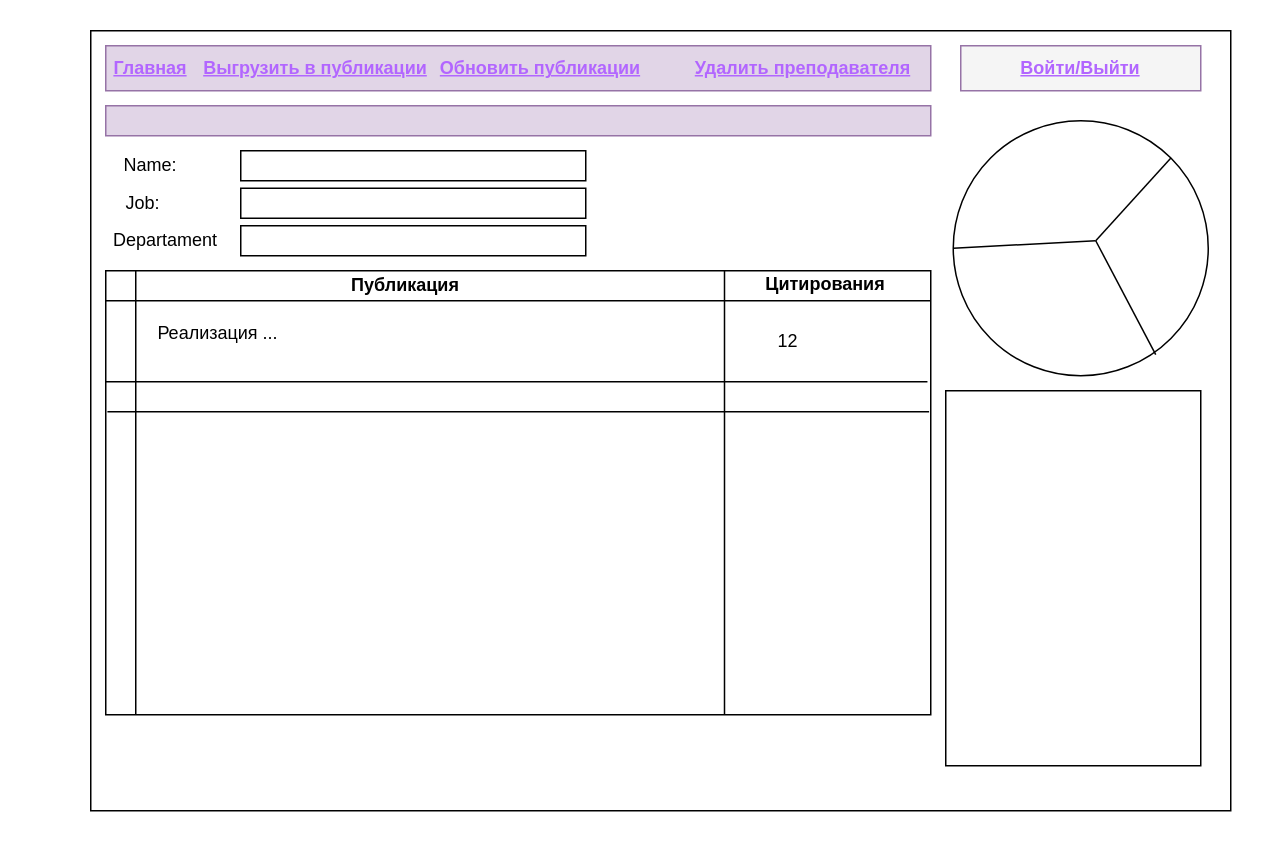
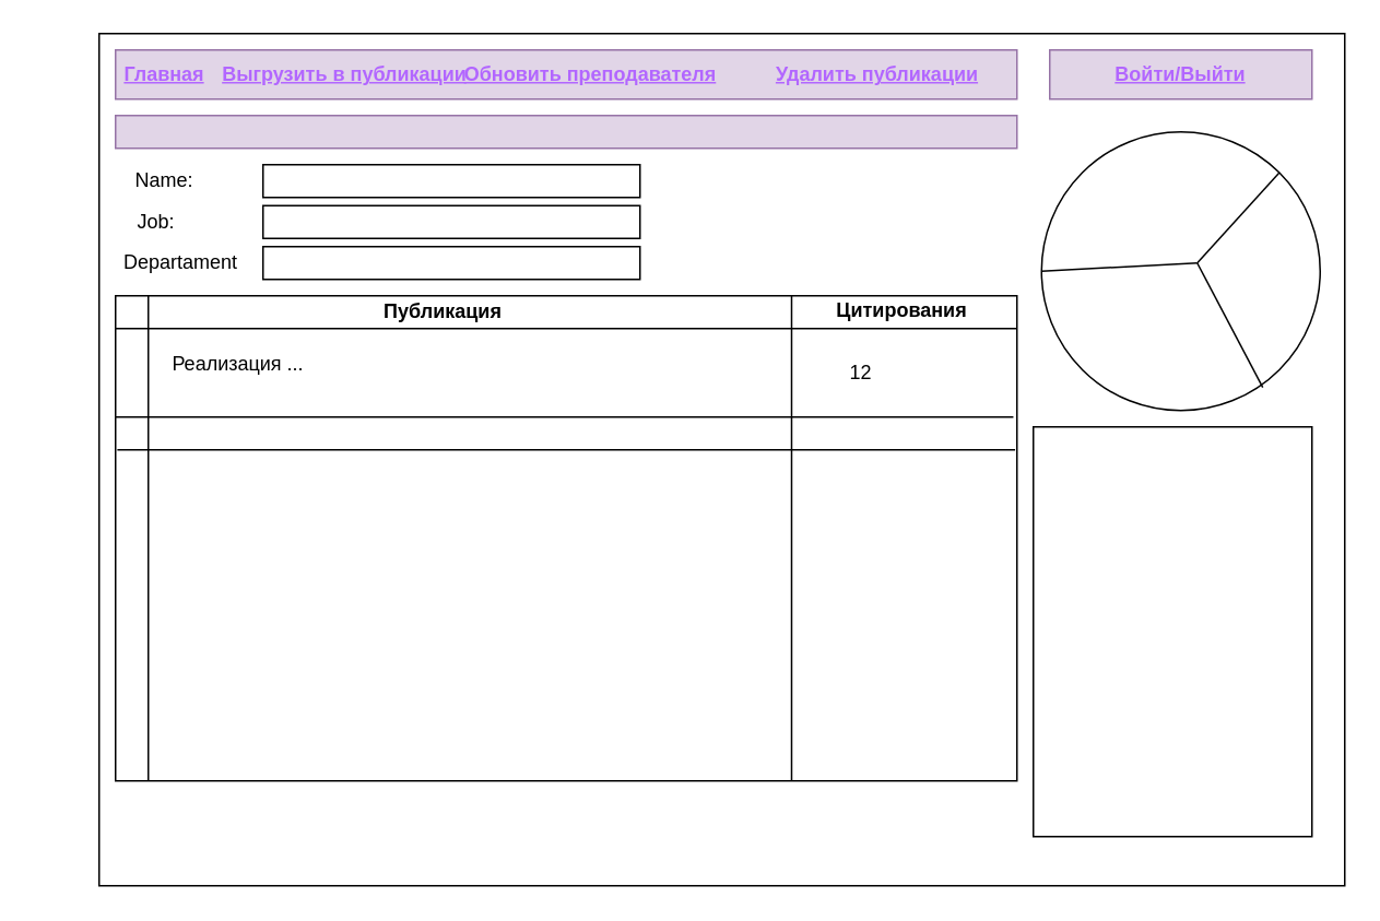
- <mxCell id="23" value="Обновить публикации" style="text;html=1;align=center;verticalAlign=middle;whiteSpace=wrap;rounded=0;fontStyle=5;fontColor=#B266FF;" vertex="1" parent="1"><mxGeometry x="230" y="30" width="260" height="30" as="geometry" /></mxCell>
+ <mxCell id="23" value="Обновить преподавателя" style="text;html=1;align=center;verticalAlign=middle;whiteSpace=wrap;rounded=0;fontStyle=5;fontColor=#B266FF;" vertex="1" parent="1"><mxGeometry x="230" y="30" width="260" height="30" as="geometry" /></mxCell>
- <mxCell id="19" value="Удалить преподавателя" style="text;html=1;align=center;verticalAlign=middle;whiteSpace=wrap;rounded=0;fontStyle=5;fontColor=#B266FF;" parent="1" vertex="1"><mxGeometry x="420" y="30" width="230" height="30" as="geometry" /></mxCell>
+ <mxCell id="19" value="Удалить публикации" style="text;html=1;align=center;verticalAlign=middle;whiteSpace=wrap;rounded=0;fontStyle=5;fontColor=#B266FF;" parent="1" vertex="1"><mxGeometry x="420" y="30" width="230" height="30" as="geometry" /></mxCell>
- <mxCell id="4" value="Войти/Выйти" style="rounded=0;whiteSpace=wrap;html=1;fillColor=#f5f5f5;strokeColor=#9673a6;fontColor=#B266FF;fontStyle=5;" parent="1" vertex="1"><mxGeometry x="640" y="30" width="160" height="30" as="geometry" /></mxCell>
+ <mxCell id="4" value="Войти/Выйти" style="rounded=0;whiteSpace=wrap;html=1;fillColor=#e1d5e7;strokeColor=#9673a6;fontColor=#B266FF;fontStyle=5" parent="1" vertex="1"><mxGeometry x="640" y="30" width="160" height="30" as="geometry" /></mxCell>
